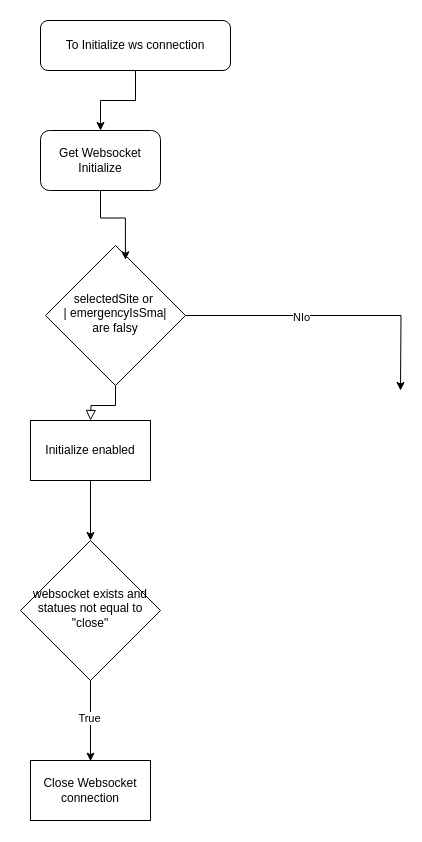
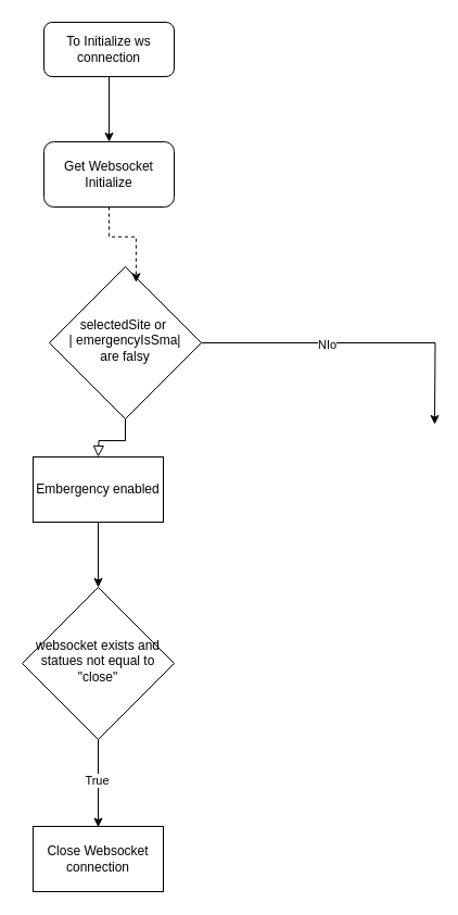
- <mxCell id="7" value="To Initialize ws connection" style="rounded=1;whiteSpace=wrap;html=1;" vertex="1" parent="1"><mxGeometry x="40" y="20" width="190" height="50" as="geometry" /></mxCell>
+ <mxCell id="7" value="To Initialize ws connection" style="rounded=1;whiteSpace=wrap;html=1;" vertex="1" parent="1"><mxGeometry x="40" y="20" width="120" height="50" as="geometry" /></mxCell>
- <mxCell id="9" style="edgeStyle=orthogonalEdgeStyle;rounded=0;orthogonalLoop=1;jettySize=auto;html=1;entryX=0.571;entryY=0.102;entryDx=0;entryDy=0;entryPerimeter=0;" edge="1" parent="1" source="8" target="5"><mxGeometry relative="1" as="geometry" /></mxCell>
+ <mxCell id="9" style="edgeStyle=orthogonalEdgeStyle;rounded=0;orthogonalLoop=1;jettySize=auto;html=1;entryX=0.571;entryY=0.102;entryDx=0;entryDy=0;entryPerimeter=0;dashed=1;" edge="1" parent="1" source="8" target="5"><mxGeometry relative="1" as="geometry" /></mxCell>
- <mxCell id="11" value="Initialize enabled" style="rounded=0;whiteSpace=wrap;html=1;" vertex="1" parent="1"><mxGeometry x="30" y="420" width="120" height="60" as="geometry" /></mxCell>
+ <mxCell id="11" value="Embergency enabled" style="rounded=0;whiteSpace=wrap;html=1;" vertex="1" parent="1"><mxGeometry x="30" y="420" width="120" height="60" as="geometry" /></mxCell>
